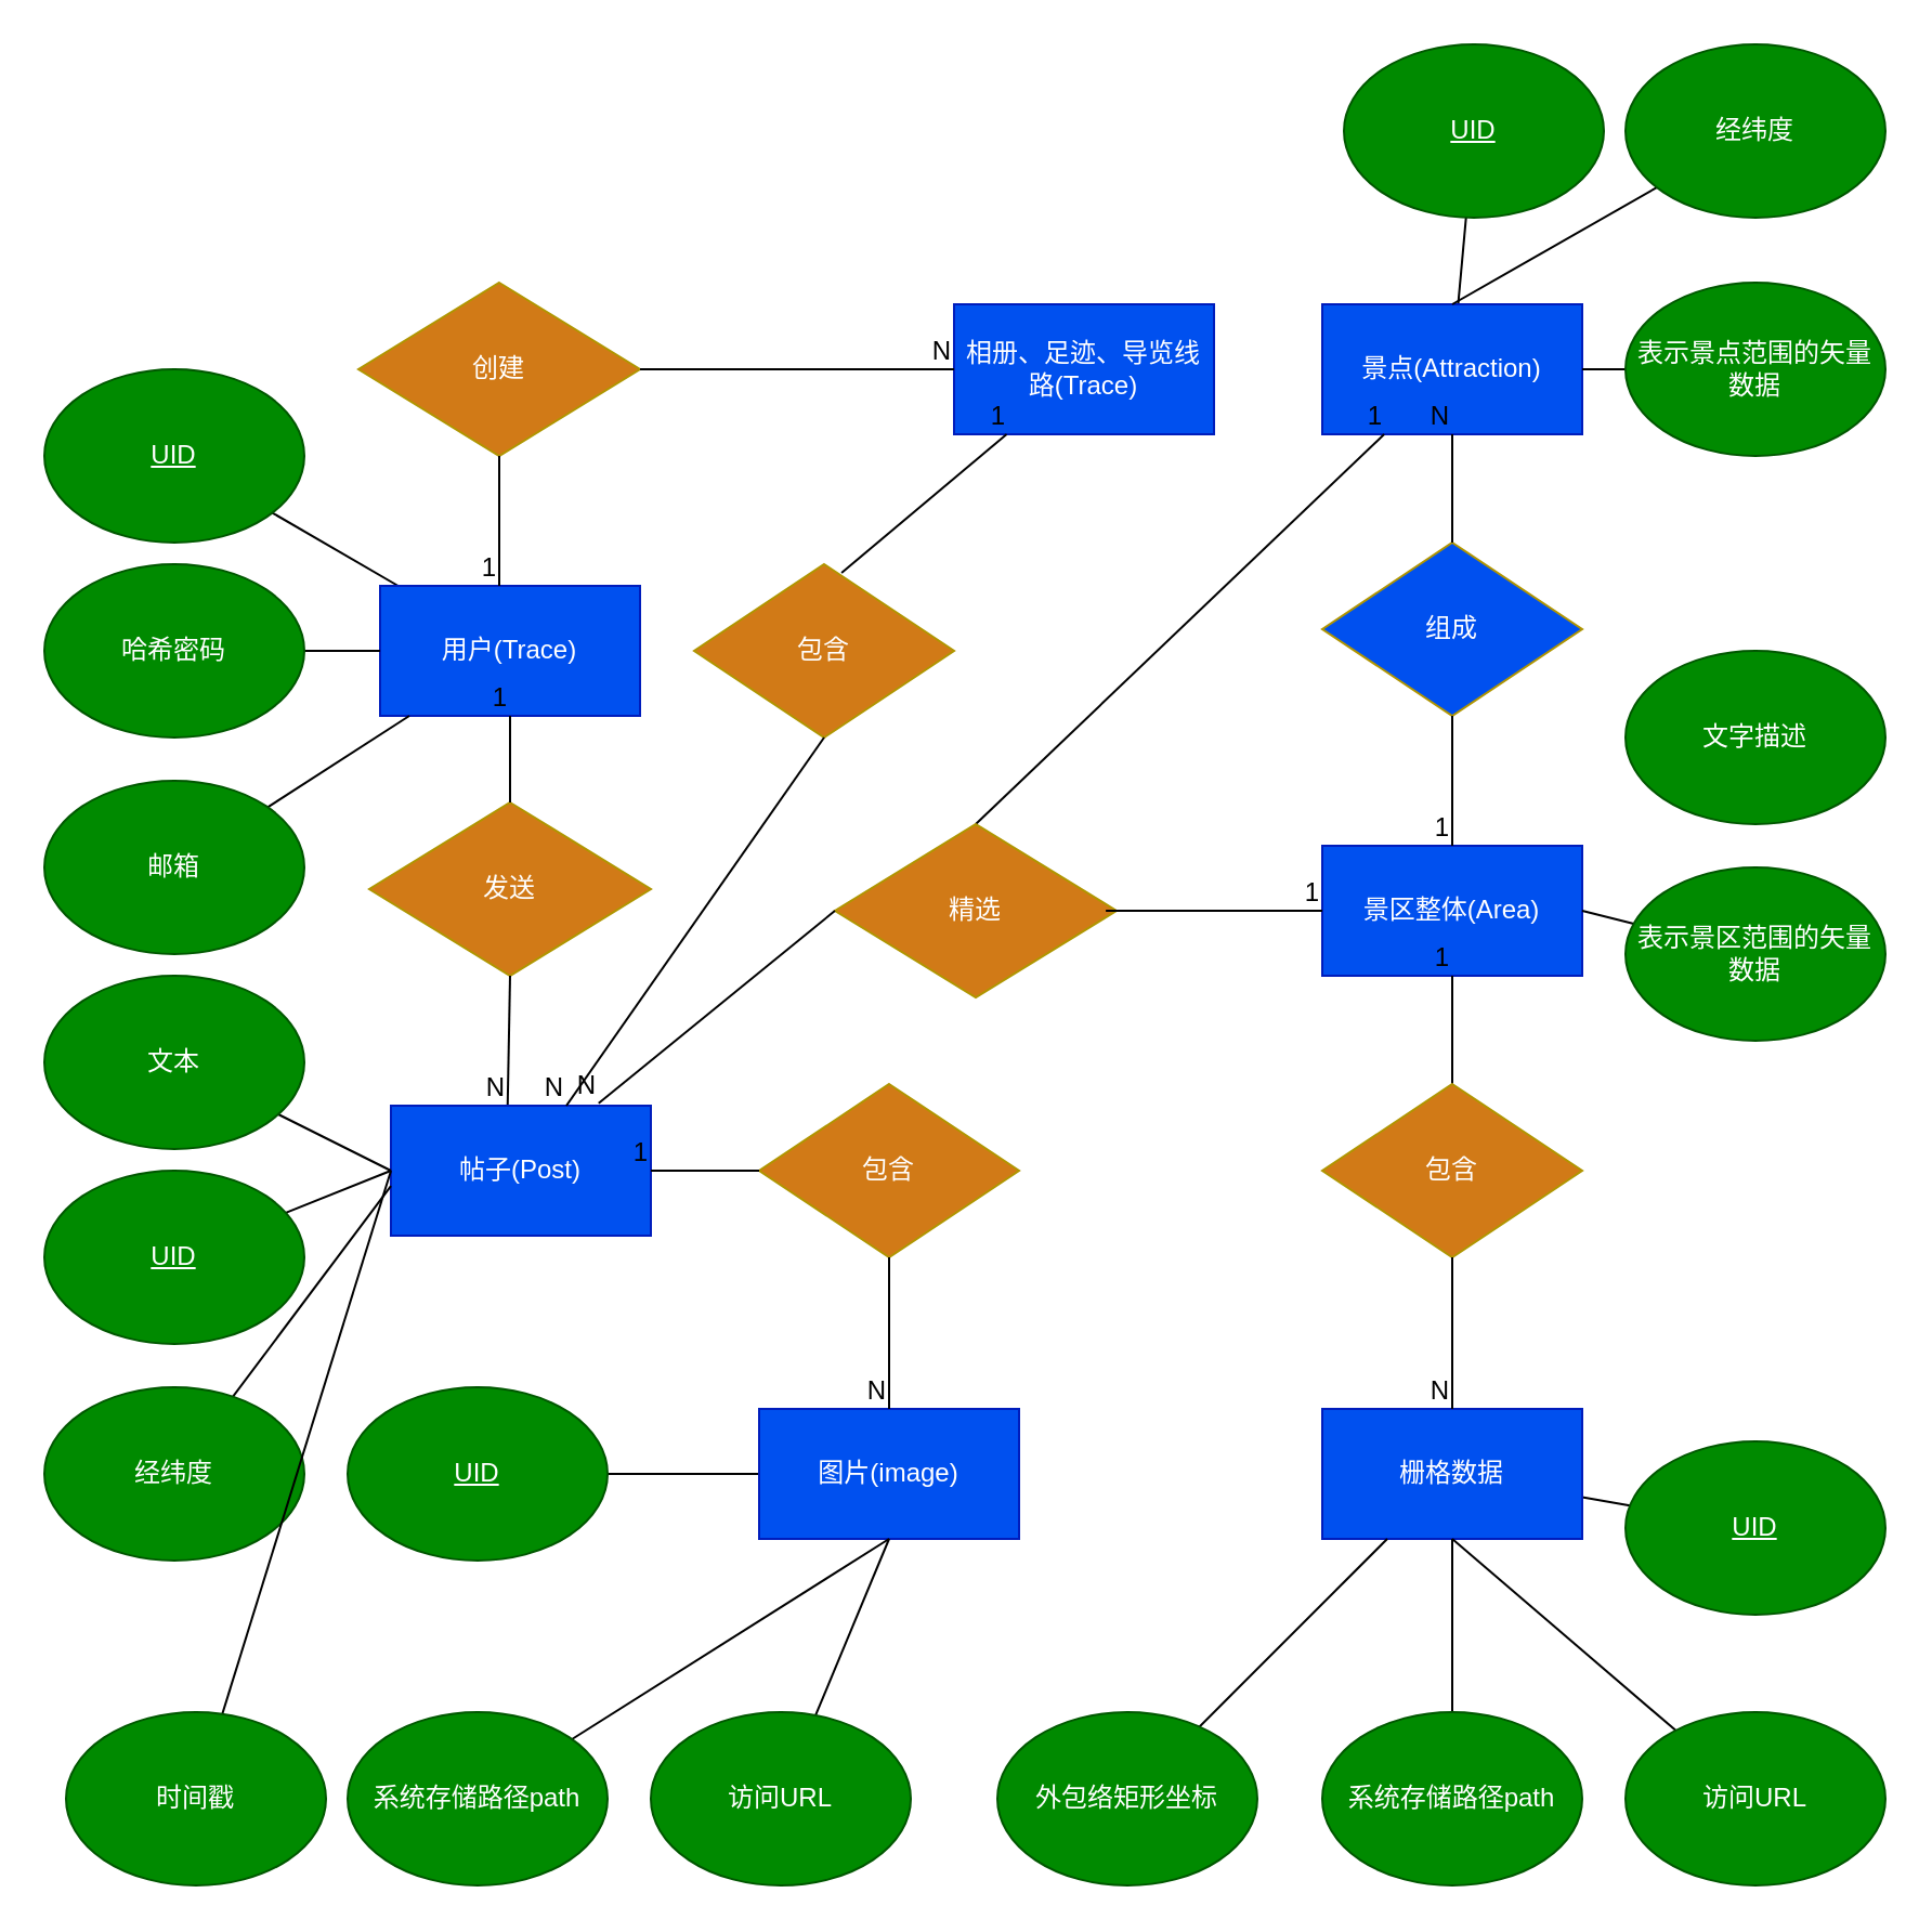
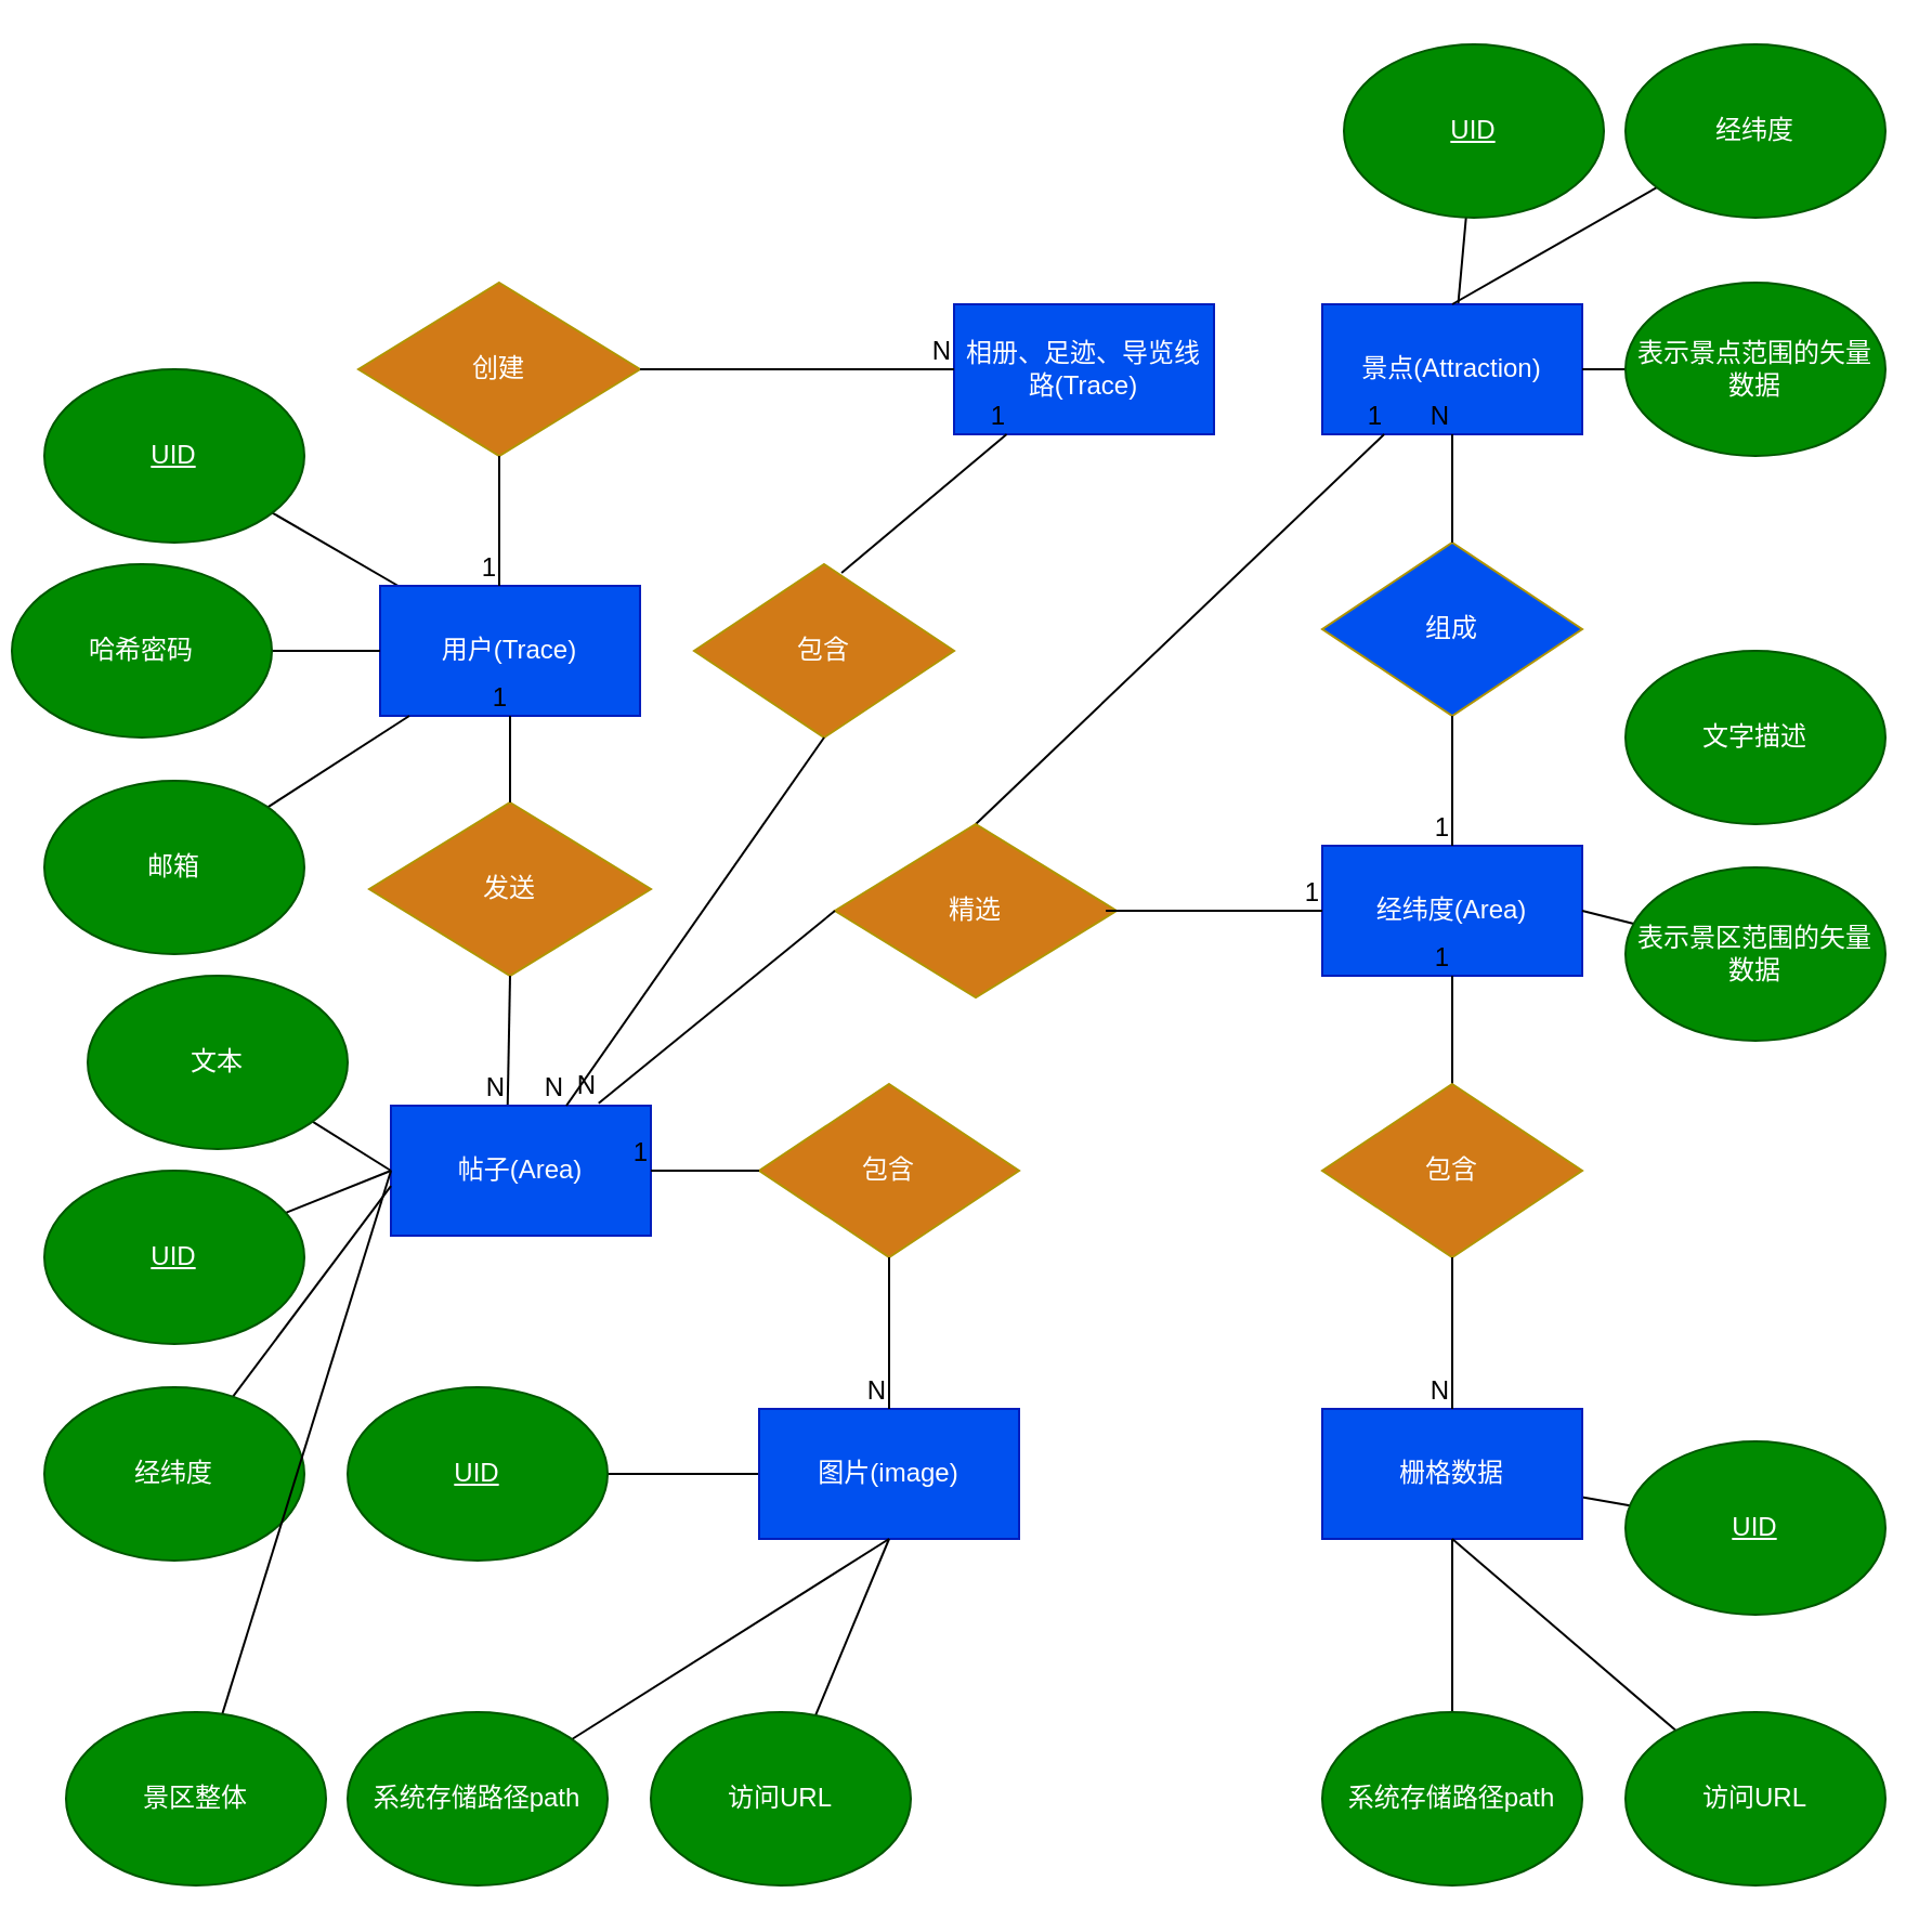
- <mxCell id="13" value="哈希密码" style="ellipse;whiteSpace=wrap;html=1;fillColor=#008a00;fontColor=#ffffff;strokeColor=#005700;" parent="1" vertex="1"><mxGeometry x="20" y="260" width="120" height="80" as="geometry" /></mxCell>
+ <mxCell id="13" value="哈希密码" style="ellipse;whiteSpace=wrap;html=1;fillColor=#008a00;fontColor=#ffffff;strokeColor=#005700;" parent="1" vertex="1"><mxGeometry x="5" y="260" width="120" height="80" as="geometry" /></mxCell>
- <mxCell id="51" value="景区整体(Area)" style="rounded=0;whiteSpace=wrap;html=1;fillColor=#0050ef;strokeColor=#001DBC;fontColor=#ffffff;" parent="1" vertex="1"><mxGeometry x="610" y="390" width="120" height="60" as="geometry" /></mxCell>
+ <mxCell id="51" value="经纬度(Area)" style="rounded=0;whiteSpace=wrap;html=1;fillColor=#0050ef;strokeColor=#001DBC;fontColor=#ffffff;" parent="1" vertex="1"><mxGeometry x="610" y="390" width="120" height="60" as="geometry" /></mxCell>
- <mxCell id="20" value="文本" style="ellipse;whiteSpace=wrap;html=1;fillColor=#008a00;fontColor=#ffffff;strokeColor=#005700;" parent="1" vertex="1"><mxGeometry x="20" y="450" width="120" height="80" as="geometry" /></mxCell>
+ <mxCell id="20" value="文本" style="ellipse;whiteSpace=wrap;html=1;fillColor=#008a00;fontColor=#ffffff;strokeColor=#005700;" parent="1" vertex="1"><mxGeometry x="40" y="450" width="120" height="80" as="geometry" /></mxCell>
- <mxCell id="17" value="帖子(Post)" style="rounded=0;whiteSpace=wrap;html=1;fillColor=#0050ef;strokeColor=#001DBC;fontColor=#ffffff;" parent="1" vertex="1"><mxGeometry x="180" y="510" width="120" height="60" as="geometry" /></mxCell>
+ <mxCell id="17" value="帖子(Area)" style="rounded=0;whiteSpace=wrap;html=1;fillColor=#0050ef;strokeColor=#001DBC;fontColor=#ffffff;" parent="1" vertex="1"><mxGeometry x="180" y="510" width="120" height="60" as="geometry" /></mxCell>
- <mxCell id="71" value="" style="orthogonalLoop=1;jettySize=auto;html=1;endArrow=none;endFill=0;rounded=0;" parent="1" source="65" target="72" edge="1"><mxGeometry relative="1" as="geometry"><mxPoint x="600" y="705" as="sourcePoint" /></mxGeometry></mxCell>
- <mxCell id="24" value="时间戳" style="ellipse;whiteSpace=wrap;html=1;fillColor=#008a00;fontColor=#ffffff;strokeColor=#005700;" parent="1" vertex="1"><mxGeometry x="30" y="790" width="120" height="80" as="geometry" /></mxCell>
+ <mxCell id="24" value="景区整体" style="ellipse;whiteSpace=wrap;html=1;fillColor=#008a00;fontColor=#ffffff;strokeColor=#005700;" parent="1" vertex="1"><mxGeometry x="30" y="790" width="120" height="80" as="geometry" /></mxCell>
- <mxCell id="72" value="外包络矩形坐标" style="ellipse;whiteSpace=wrap;html=1;fillColor=#008a00;fontColor=#ffffff;strokeColor=#005700;" parent="1" vertex="1"><mxGeometry x="460" y="790" width="120" height="80" as="geometry" /></mxCell>
